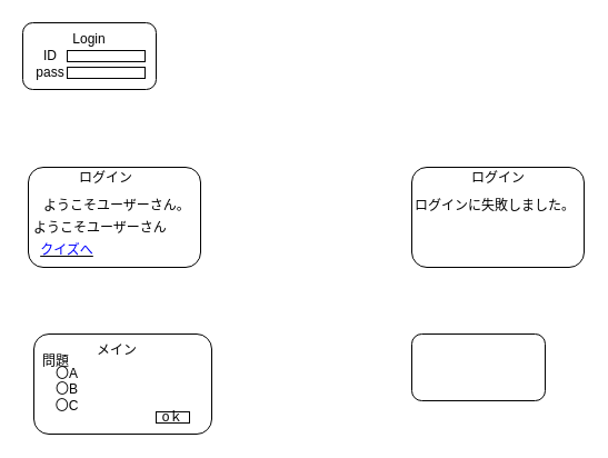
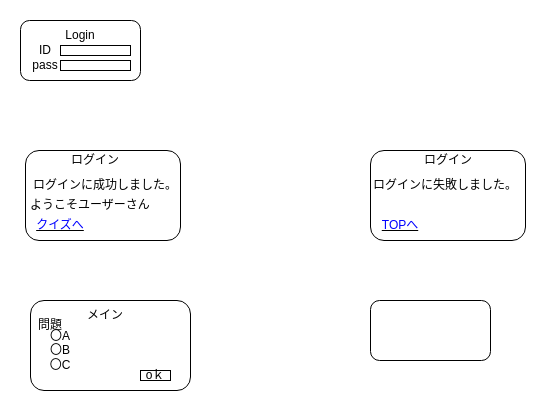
- <mxCell id="10" value="ようこそユーザーさん。" style="text;html=1;strokeColor=none;fillColor=none;align=center;verticalAlign=middle;whiteSpace=wrap;rounded=0;" parent="1" vertex="1"><mxGeometry x="30" y="170" width="150" height="30" as="geometry" /></mxCell>
+ <mxCell id="10" value="ログインに成功しました。" style="text;html=1;strokeColor=none;fillColor=none;align=center;verticalAlign=middle;whiteSpace=wrap;rounded=0;" parent="1" vertex="1"><mxGeometry x="30" y="170" width="150" height="30" as="geometry" /></mxCell>
+ <mxCell id="16" value="&lt;u&gt;&lt;font color=&quot;#0000ff&quot;&gt;TOPへ&lt;/font&gt;&lt;/u&gt;" style="text;html=1;strokeColor=none;fillColor=none;align=center;verticalAlign=middle;whiteSpace=wrap;rounded=0;" parent="1" vertex="1"><mxGeometry x="370" y="210" width="60" height="30" as="geometry" /></mxCell>
